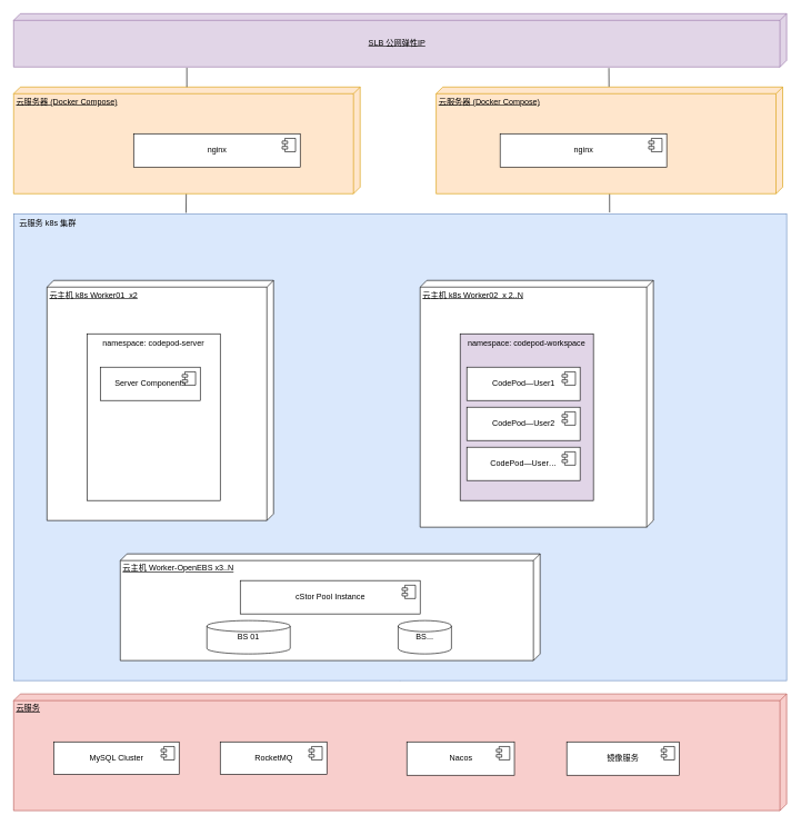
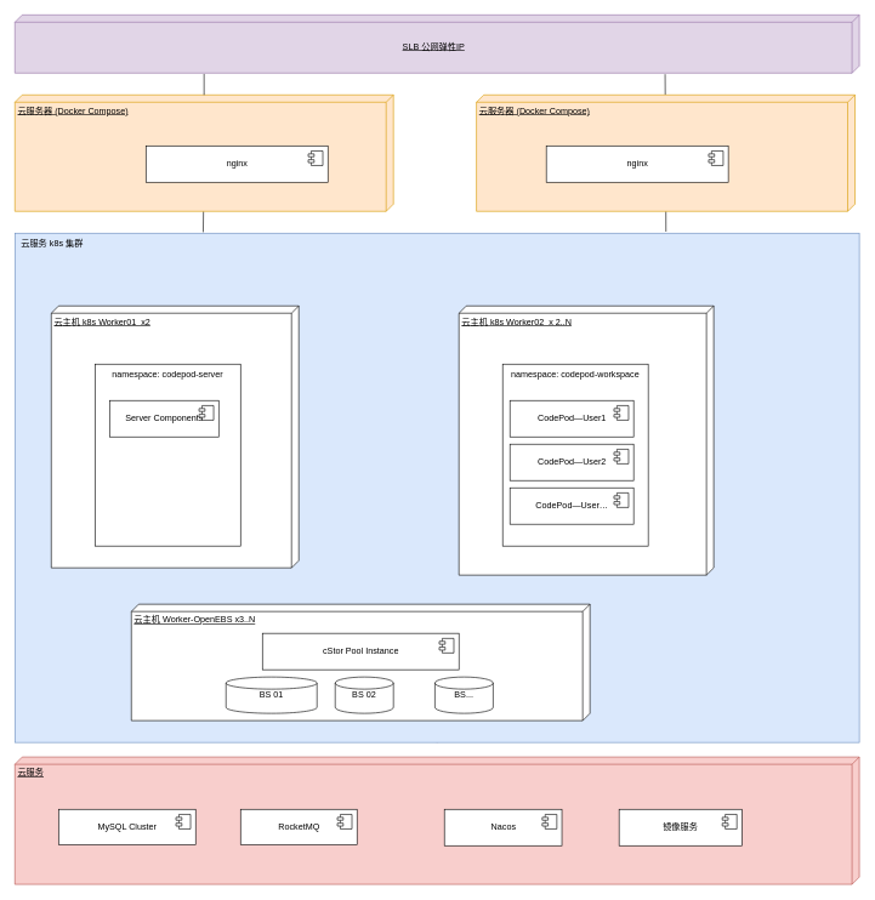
- <mxCell id="34" value="namespace: codepod-workspace" style="rounded=0;whiteSpace=wrap;html=1;verticalAlign=top;fillColor=#e1d5e7;" vertex="1" parent="33"><mxGeometry width="200" height="250" as="geometry" /></mxCell>
+ <mxCell id="34" value="namespace: codepod-workspace" style="rounded=0;whiteSpace=wrap;html=1;verticalAlign=top;" vertex="1" parent="33"><mxGeometry width="200" height="250" as="geometry" /></mxCell>
+ <mxCell id="45" value="BS 02" style="strokeWidth=1;html=1;shape=mxgraph.flowchart.database;whiteSpace=wrap;verticalAlign=middle;" vertex="1" parent="1"><mxGeometry x="460" y="930" width="80" height="50" as="geometry" /></mxCell>
